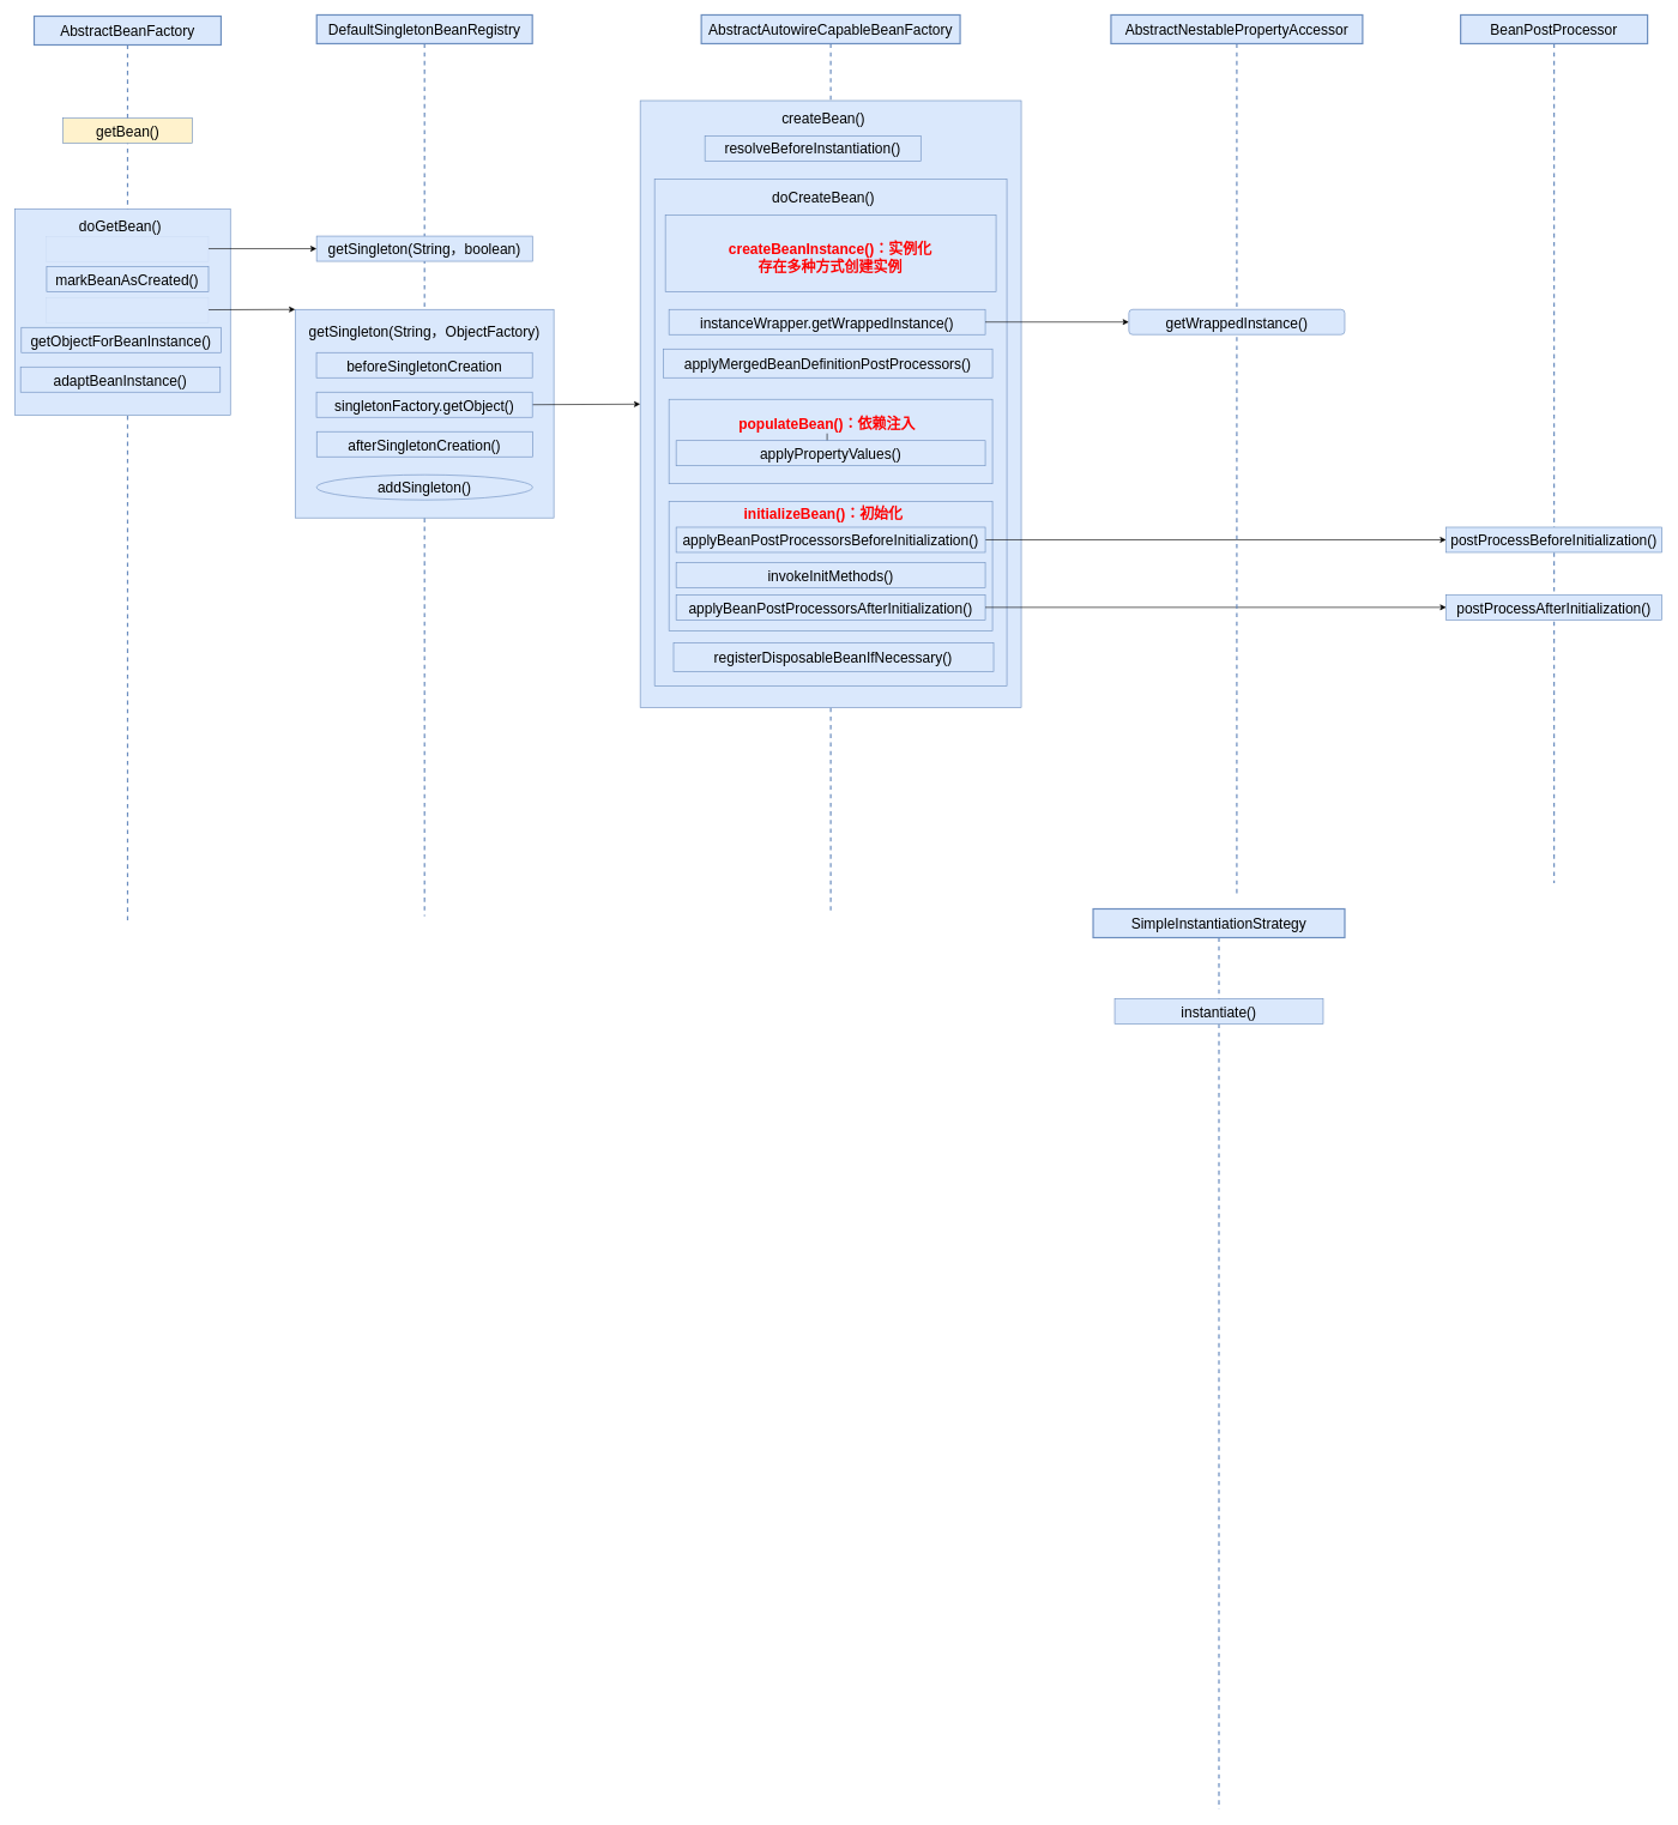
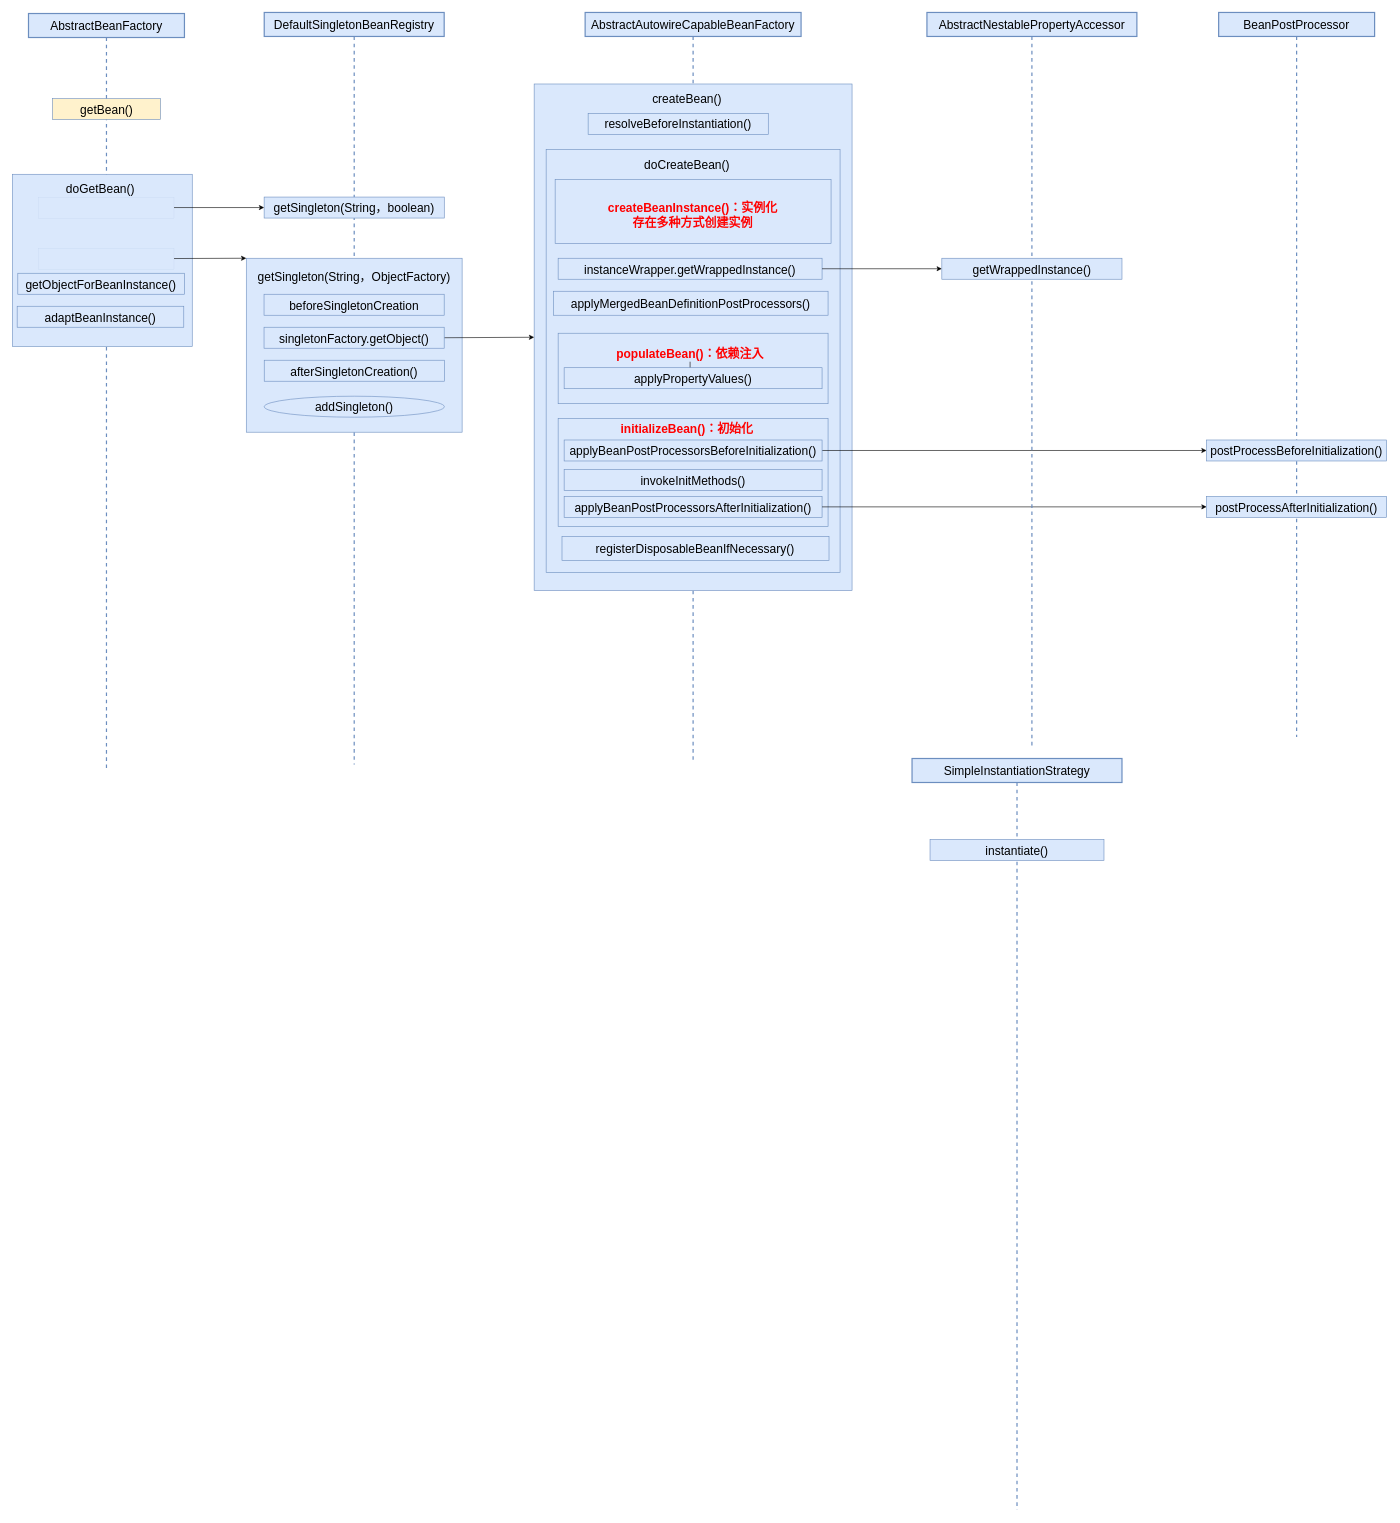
- <mxCell id="8" value="markBeanAsCreated()" style="html=1;whiteSpace=wrap;fontSize=20;fillColor=#dae8fc;strokeColor=#6c8ebf;" parent="1" vertex="1"><mxGeometry x="64.41" y="370.5" width="225.17" height="35" as="geometry" /></mxCell>
- <mxCell id="46" value="getWrappedInstance()" style="html=1;whiteSpace=wrap;fontSize=20;fillColor=#dae8fc;strokeColor=#6c8ebf;rounded=1;" parent="1" vertex="1"><mxGeometry x="1569.68" y="430" width="300.32" height="35" as="geometry" /></mxCell>
+ <mxCell id="46" value="getWrappedInstance()" style="html=1;whiteSpace=wrap;fontSize=20;fillColor=#dae8fc;strokeColor=#6c8ebf;" parent="1" vertex="1"><mxGeometry x="1569.68" y="430" width="300.32" height="35" as="geometry" /></mxCell>
- <mxCell id="51" value="instantiate()" style="html=1;whiteSpace=wrap;fontSize=20;fillColor=#dae8fc;strokeColor=#6c8ebf;" parent="1" vertex="1"><mxGeometry x="1550" y="1389" width="290" height="35" as="geometry" /></mxCell>
+ <mxCell id="51" value="instantiate()" style="html=1;whiteSpace=wrap;fontSize=20;fillColor=#dae8fc;strokeColor=#6c8ebf;" parent="1" vertex="1"><mxGeometry x="1550" y="1399" width="290" height="35" as="geometry" /></mxCell>
